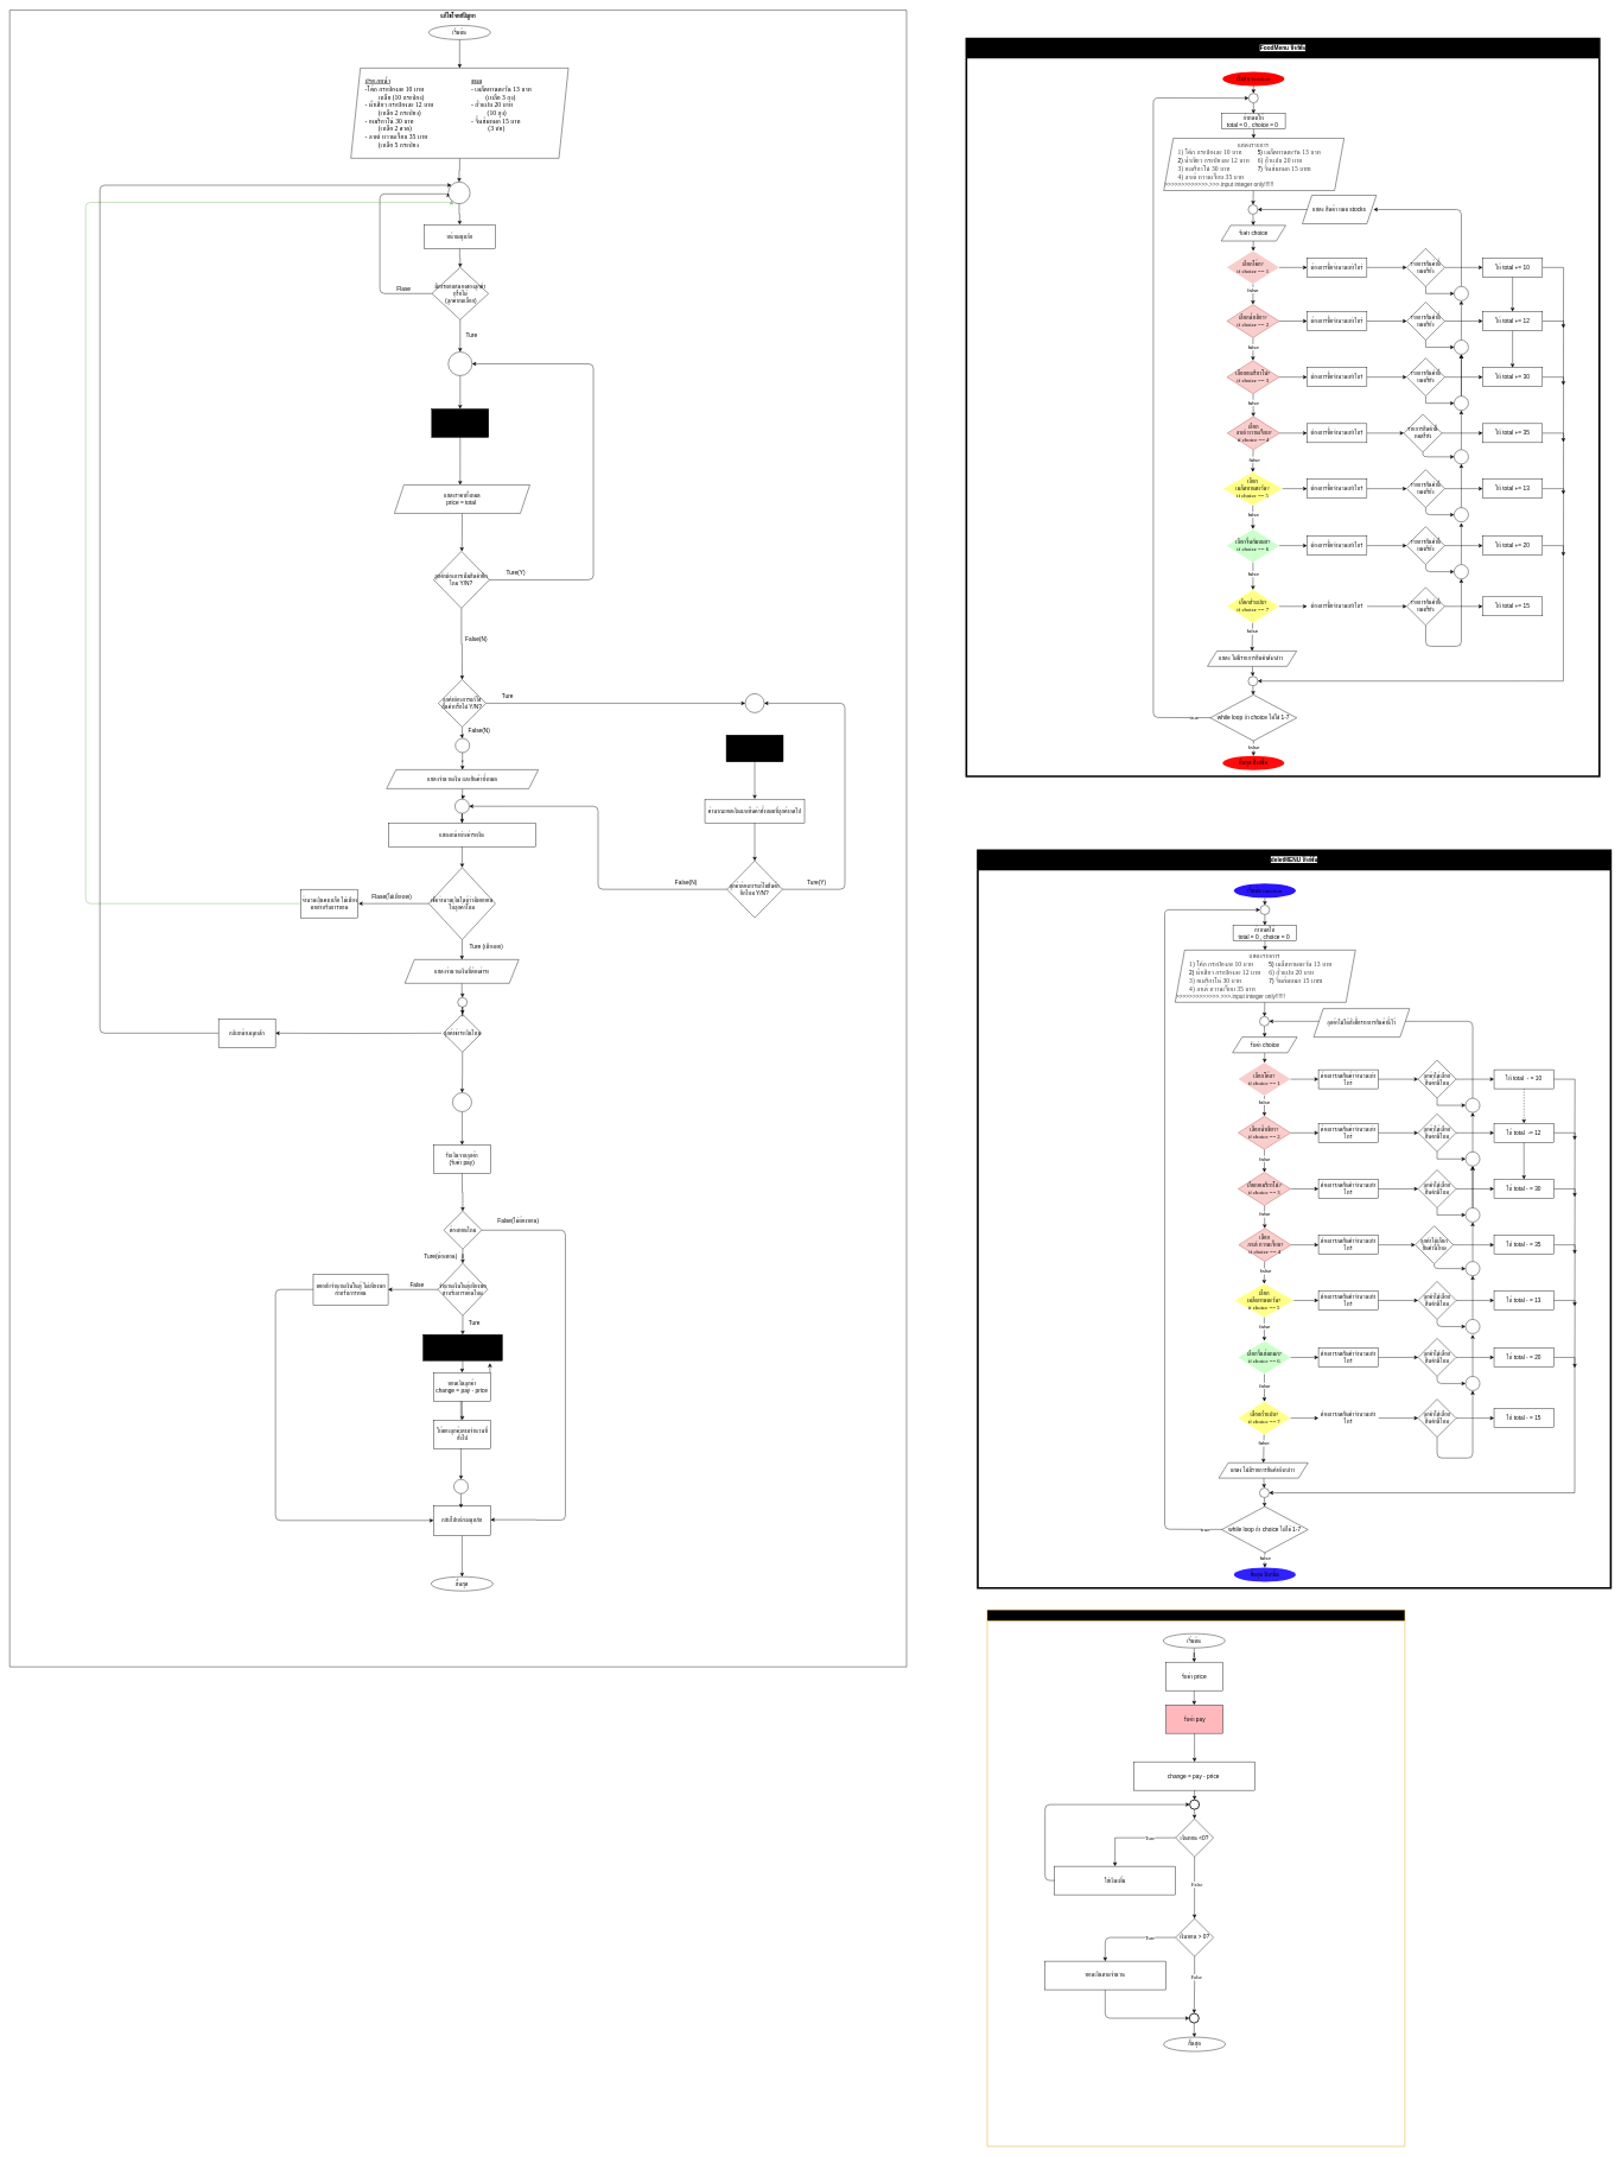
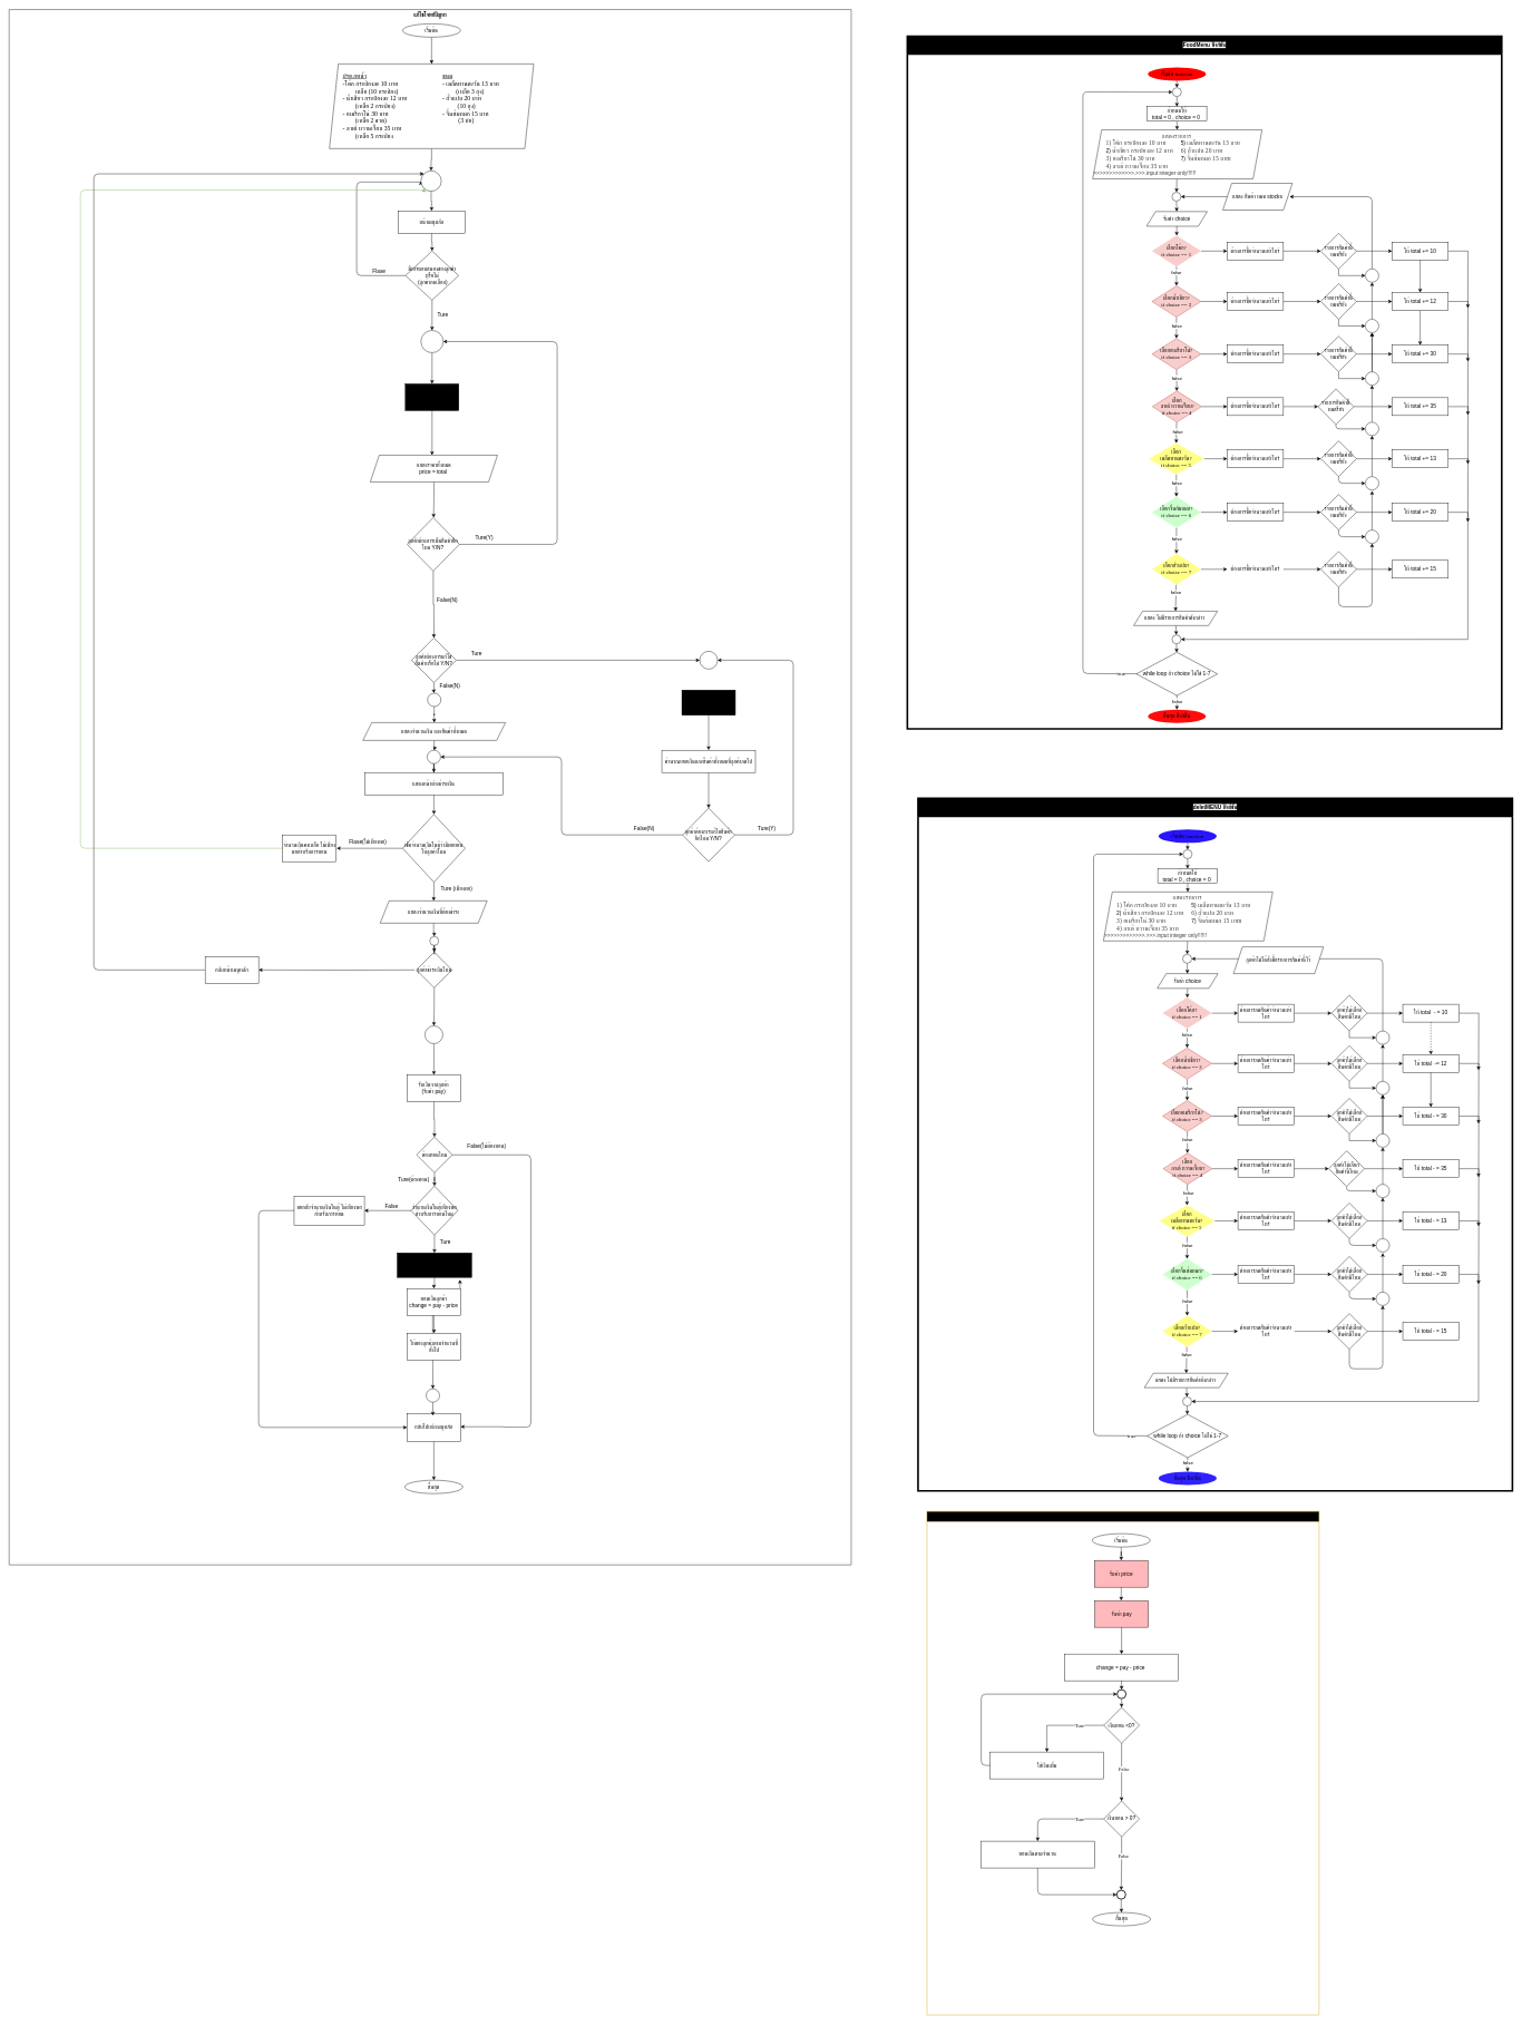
- <mxCell id="103" value="รับค่า price" style="rounded=0;whiteSpace=wrap;html=1;" parent="95" vertex="1"><mxGeometry x="376" y="110" width="120" height="60" as="geometry" /></mxCell>
+ <mxCell id="103" value="รับค่า price" style="rounded=0;whiteSpace=wrap;html=1;fillColor=#ffb9bc;" parent="95" vertex="1"><mxGeometry x="376" y="110" width="120" height="60" as="geometry" /></mxCell>
